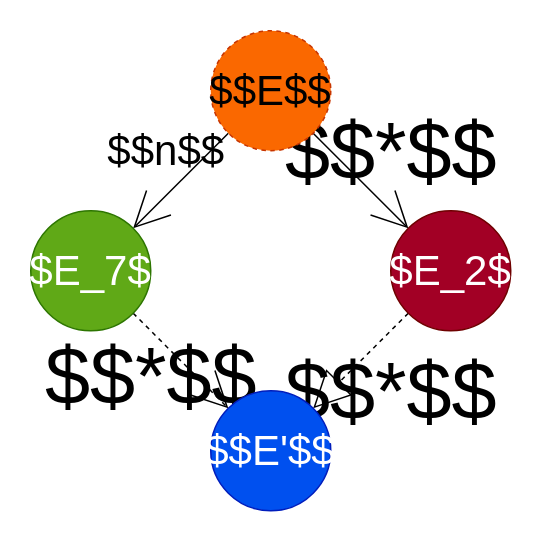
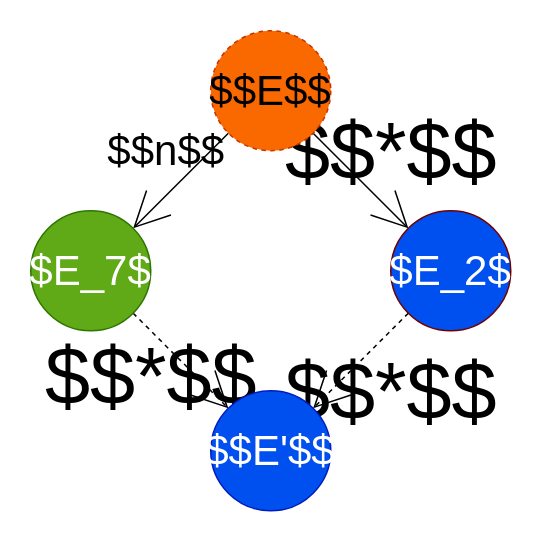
- <mxCell id="8" value="$$E_2$$" style="ellipse;whiteSpace=wrap;html=1;aspect=fixed;fontSize=28;fillColor=#a20025;strokeColor=#6F0000;fontColor=#ffffff;" parent="1" vertex="1"><mxGeometry x="260" y="140" width="80" height="80" as="geometry" /></mxCell>
+ <mxCell id="8" value="$$E_2$$" style="ellipse;whiteSpace=wrap;html=1;aspect=fixed;fontSize=28;fillColor=#0050ef;strokeColor=#6F0000;fontColor=#ffffff;" parent="1" vertex="1"><mxGeometry x="260" y="140" width="80" height="80" as="geometry" /></mxCell>
- <mxCell id="7" value="$$*$$" style="edgeStyle=none;orthogonalLoop=1;jettySize=auto;html=1;exitX=0;exitY=1;exitDx=0;exitDy=0;entryX=1;entryY=0;entryDx=0;entryDy=0;fontSize=54;endArrow=block;endFill=0;endSize=22;dashed=1;labelBackgroundColor=none;" parent="1" source="8" target="9" edge="1"><mxGeometry y="28" relative="1" as="geometry"><mxPoint as="offset" /></mxGeometry></mxCell>
+ <mxCell id="7" value="$$*$$" style="edgeStyle=none;orthogonalLoop=1;jettySize=auto;html=1;exitX=0;exitY=1;exitDx=0;exitDy=0;entryX=1;entryY=0;entryDx=0;entryDy=0;fontSize=54;endArrow=open;endFill=0;endSize=22;dashed=1;labelBackgroundColor=none;" parent="1" source="8" target="9" edge="1"><mxGeometry y="28" relative="1" as="geometry"><mxPoint as="offset" /></mxGeometry></mxCell>
